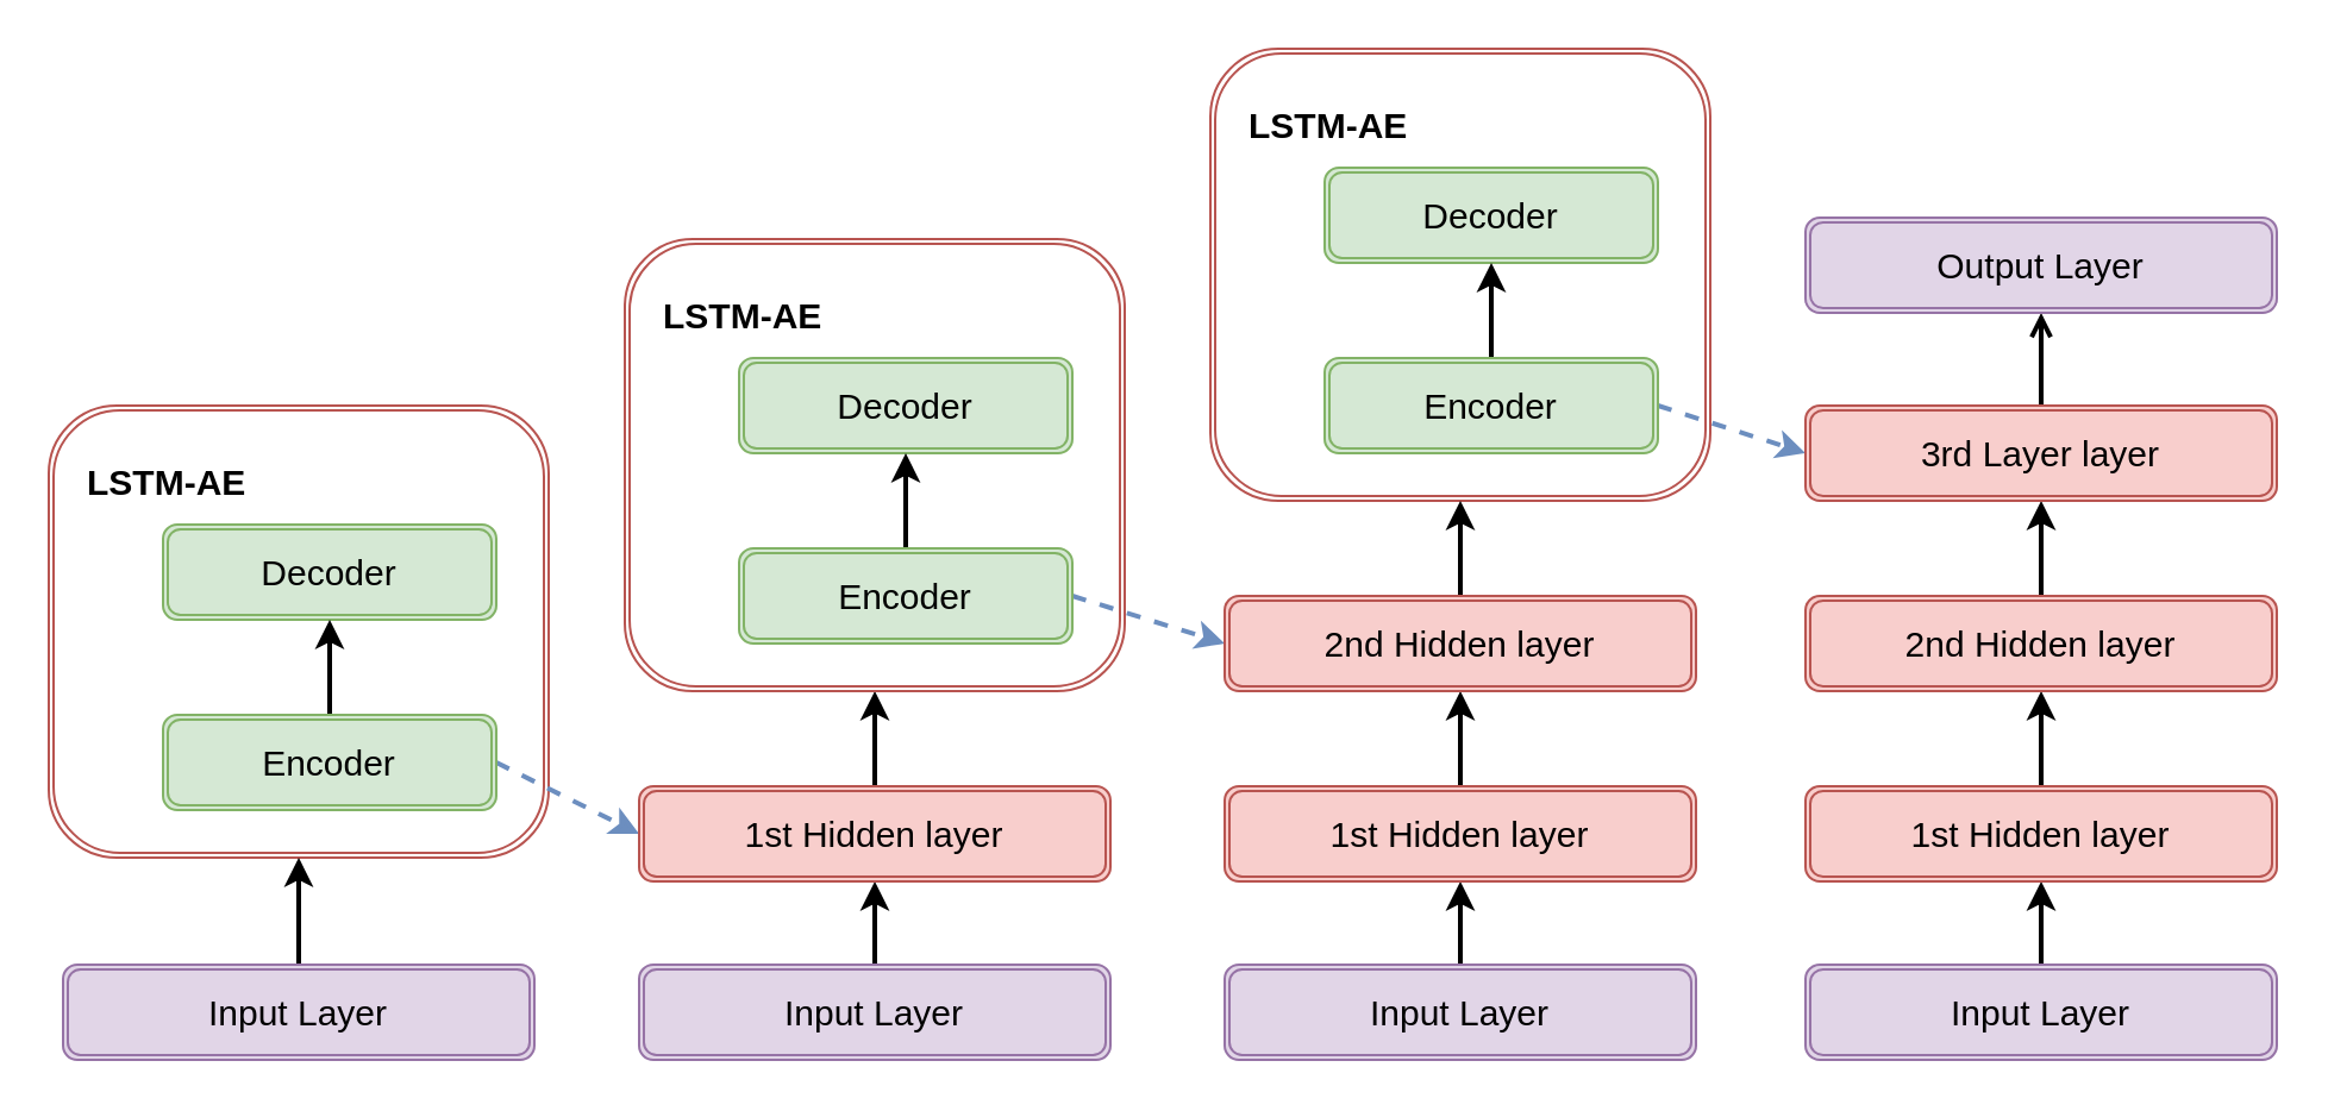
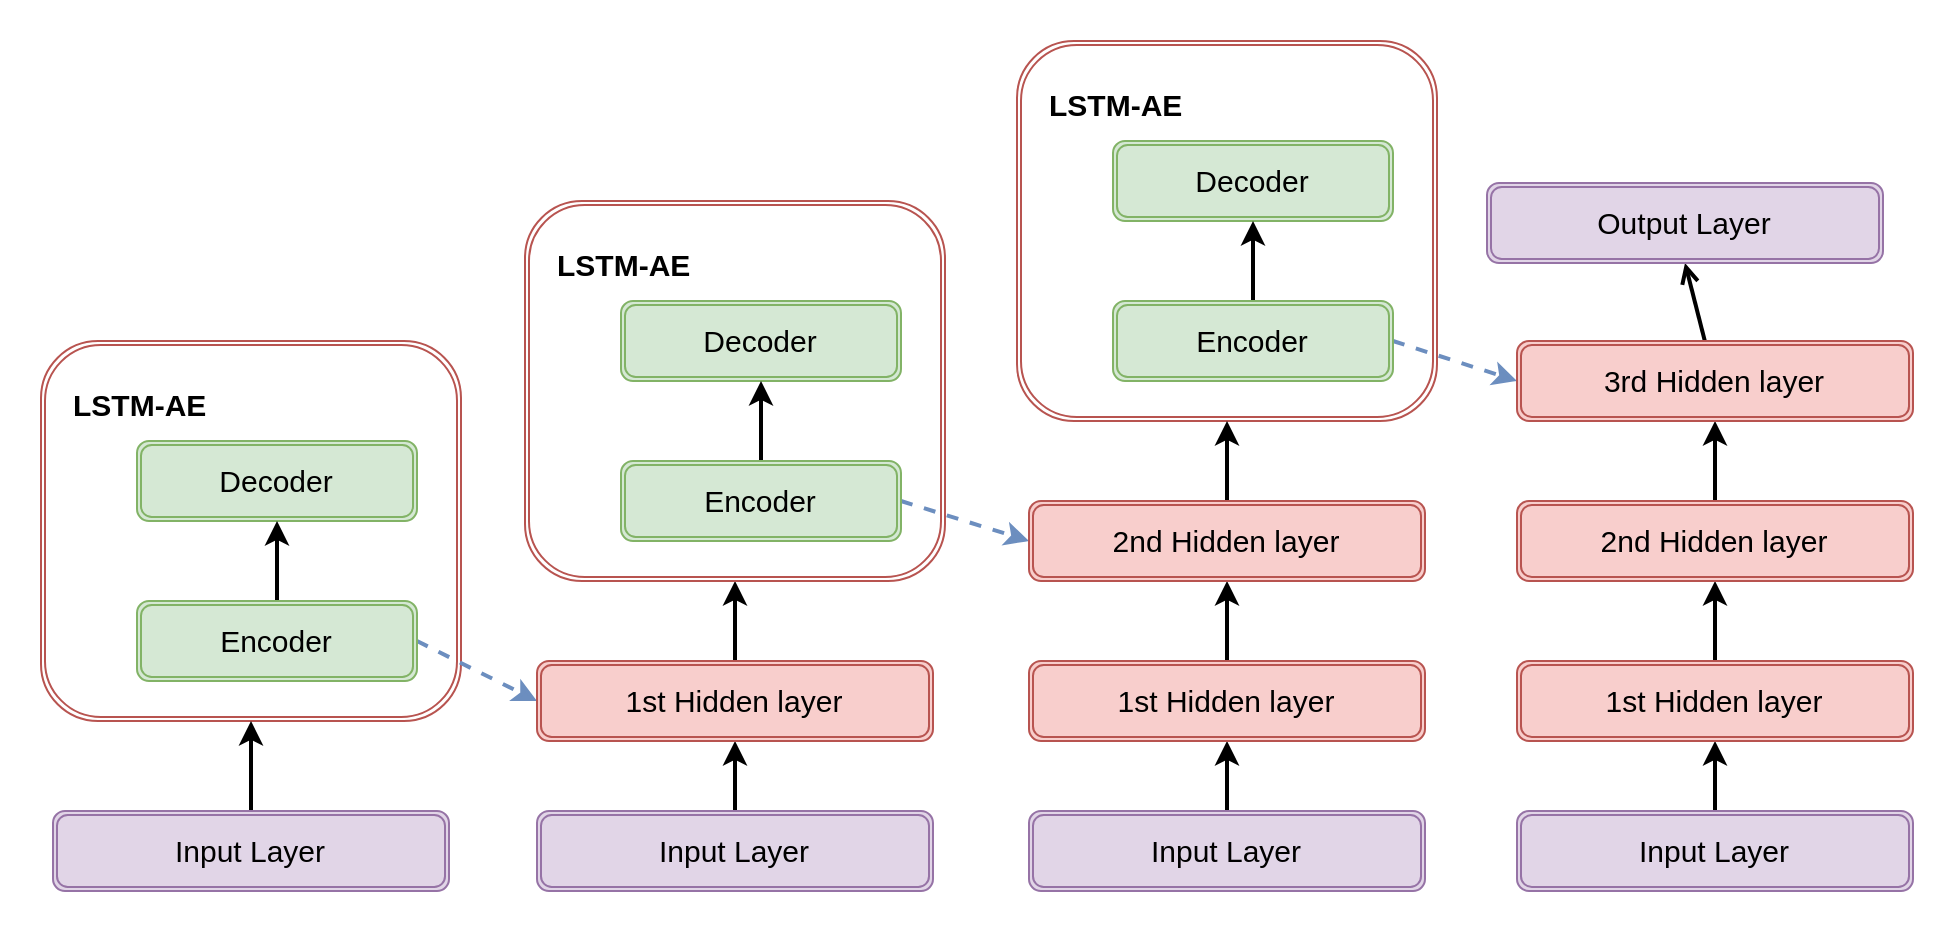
- <mxCell id="37" value="&lt;font style=&quot;font-size: 15px;&quot;&gt;Output Layer&lt;/font&gt;" style="shape=ext;double=1;rounded=1;whiteSpace=wrap;html=1;fillColor=#e1d5e7;strokeColor=#9673a6;" vertex="1" parent="1"><mxGeometry x="758" y="91" width="198" height="40" as="geometry" /></mxCell>
+ <mxCell id="37" value="&lt;font style=&quot;font-size: 15px;&quot;&gt;Output Layer&lt;/font&gt;" style="shape=ext;double=1;rounded=1;whiteSpace=wrap;html=1;fillColor=#e1d5e7;strokeColor=#9673a6;" vertex="1" parent="1"><mxGeometry x="743" y="91" width="198" height="40" as="geometry" /></mxCell>
- <mxCell id="36" value="&lt;font style=&quot;font-size: 15px;&quot;&gt;3rd Layer layer&lt;/font&gt;" style="shape=ext;double=1;rounded=1;whiteSpace=wrap;html=1;fillColor=#f8cecc;strokeColor=#b85450;" vertex="1" parent="1"><mxGeometry x="758" y="170" width="198" height="40" as="geometry" /></mxCell>
+ <mxCell id="36" value="&lt;font style=&quot;font-size: 15px;&quot;&gt;3rd Hidden layer&lt;/font&gt;" style="shape=ext;double=1;rounded=1;whiteSpace=wrap;html=1;fillColor=#f8cecc;strokeColor=#b85450;" vertex="1" parent="1"><mxGeometry x="758" y="170" width="198" height="40" as="geometry" /></mxCell>
